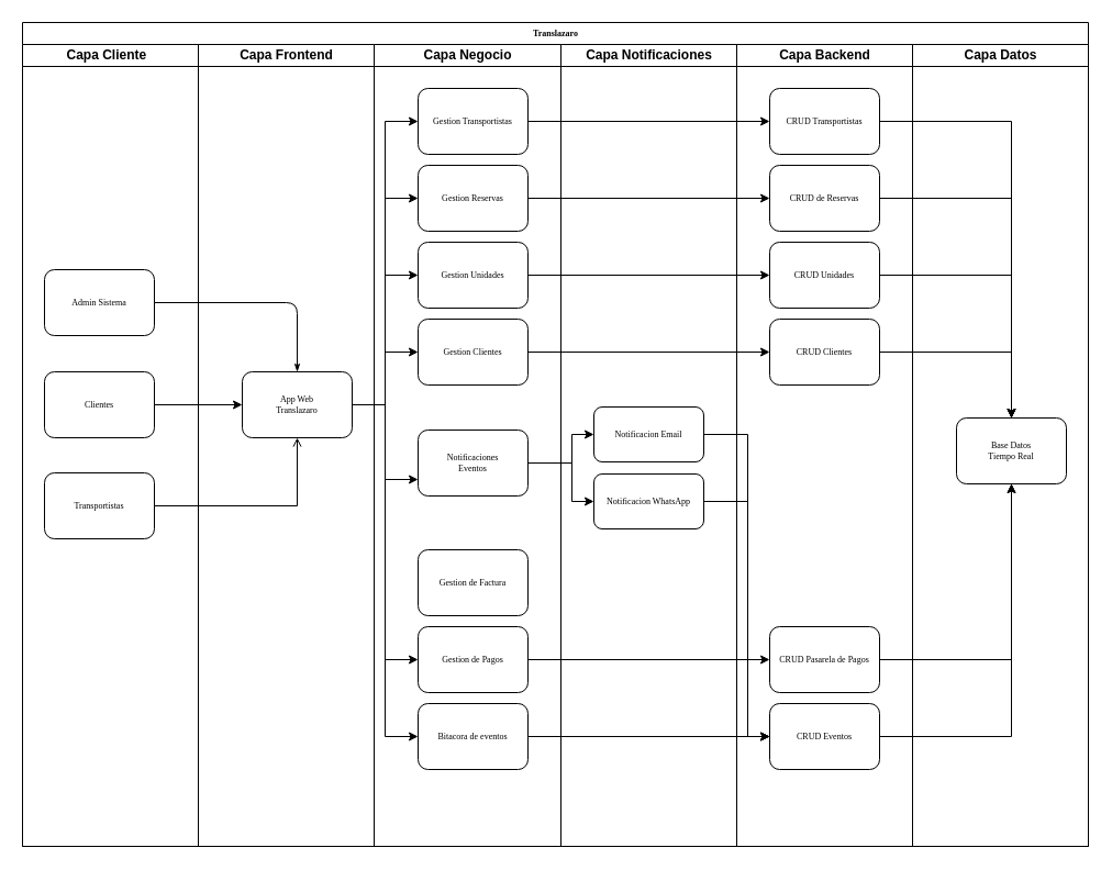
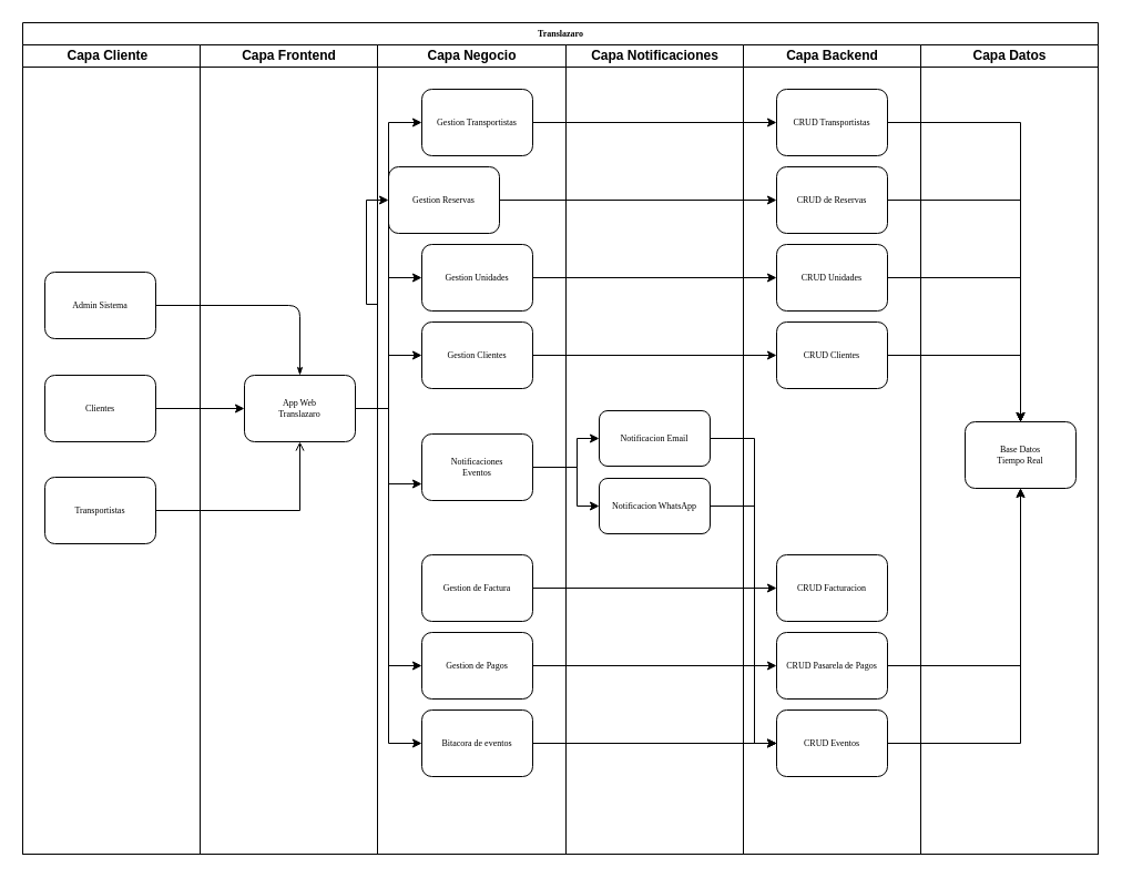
- <mxCell id="18" value="Gestion Reservas" style="rounded=1;whiteSpace=wrap;html=1;shadow=0;labelBackgroundColor=none;strokeWidth=1;fontFamily=Verdana;fontSize=8;align=center;" parent="10" vertex="1"><mxGeometry x="40" y="110" width="100" height="60" as="geometry" /></mxCell>
+ <mxCell id="18" value="Gestion Reservas" style="rounded=1;whiteSpace=wrap;html=1;shadow=0;labelBackgroundColor=none;strokeWidth=1;fontFamily=Verdana;fontSize=8;align=center;" parent="10" vertex="1"><mxGeometry x="10" y="110" width="100" height="60" as="geometry" /></mxCell>
+ <mxCell id="44" style="edgeStyle=orthogonalEdgeStyle;rounded=0;orthogonalLoop=1;jettySize=auto;html=1;" edge="1" parent="2" source="15" target="29"><mxGeometry relative="1" as="geometry" /></mxCell>
+ <mxCell id="29" value="CRUD Facturacion" style="rounded=1;whiteSpace=wrap;html=1;shadow=0;labelBackgroundColor=none;strokeWidth=1;fontFamily=Verdana;fontSize=8;align=center;" vertex="1" parent="22"><mxGeometry x="30" y="460" width="100" height="60" as="geometry" /></mxCell>
